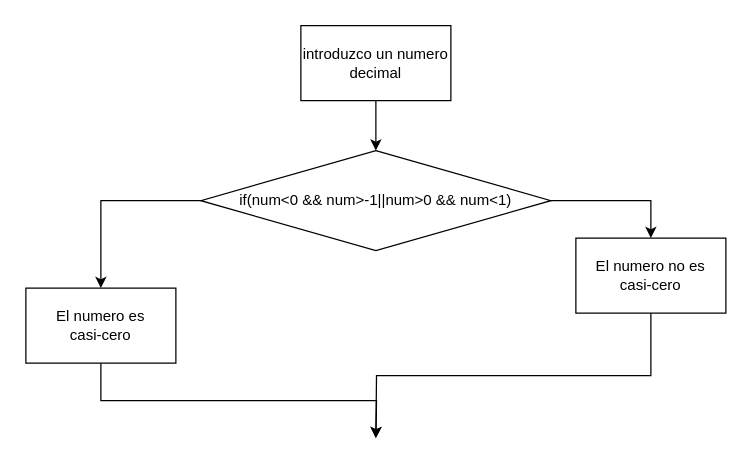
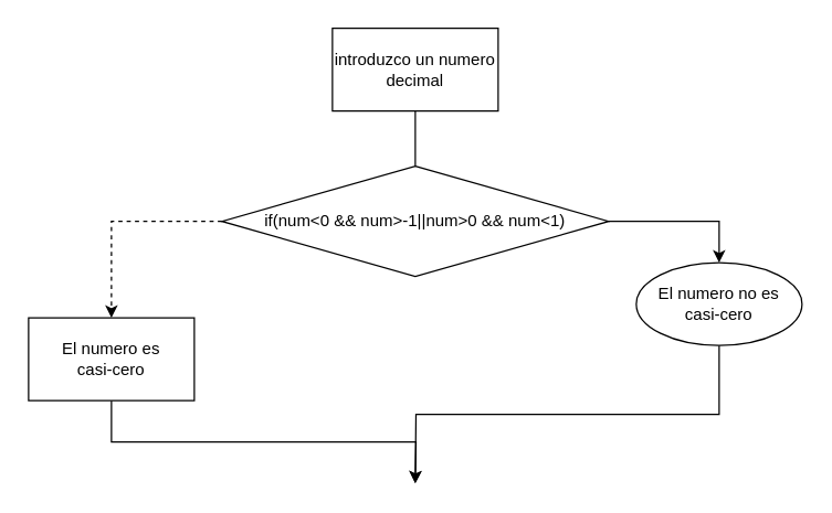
- <mxCell id="2" style="edgeStyle=orthogonalEdgeStyle;rounded=0;orthogonalLoop=1;jettySize=auto;html=1;exitX=0.5;exitY=1;exitDx=0;exitDy=0;entryX=0.5;entryY=0;entryDx=0;entryDy=0;" edge="1" parent="1" source="3" target="6"><mxGeometry relative="1" as="geometry" /></mxCell>
+ <mxCell id="2" style="edgeStyle=orthogonalEdgeStyle;rounded=0;orthogonalLoop=1;jettySize=auto;html=1;exitX=0.5;exitY=1;exitDx=0;exitDy=0;entryX=0.5;entryY=0;entryDx=0;entryDy=0;endArrow=none;" edge="1" parent="1" source="3" target="6"><mxGeometry relative="1" as="geometry" /></mxCell>
- <mxCell id="4" style="edgeStyle=orthogonalEdgeStyle;rounded=0;orthogonalLoop=1;jettySize=auto;html=1;exitX=0;exitY=0.5;exitDx=0;exitDy=0;entryX=0.5;entryY=0;entryDx=0;entryDy=0;" edge="1" parent="1" source="6" target="10"><mxGeometry relative="1" as="geometry" /></mxCell>
+ <mxCell id="4" style="edgeStyle=orthogonalEdgeStyle;rounded=0;orthogonalLoop=1;jettySize=auto;html=1;exitX=0;exitY=0.5;exitDx=0;exitDy=0;entryX=0.5;entryY=0;entryDx=0;entryDy=0;dashed=1;" edge="1" parent="1" source="6" target="10"><mxGeometry relative="1" as="geometry" /></mxCell>
- <mxCell id="8" value="El numero no es &lt;br&gt;casi-cero" style="rounded=0;whiteSpace=wrap;html=1;" vertex="1" parent="1"><mxGeometry x="460" y="190" width="120" height="60" as="geometry" /></mxCell>
+ <mxCell id="8" value="El numero no es &lt;br&gt;casi-cero" style="ellipse;whiteSpace=wrap;html=1;" vertex="1" parent="1"><mxGeometry x="460" y="190" width="120" height="60" as="geometry" /></mxCell>
